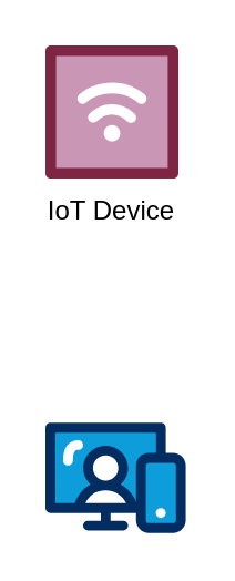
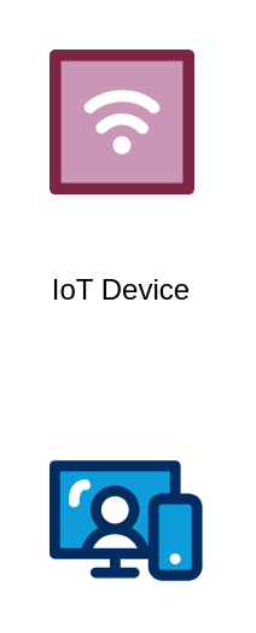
- <mxCell id="4" value="IoT Device" style="text;html=1;strokeColor=none;fillColor=none;align=center;verticalAlign=middle;whiteSpace=wrap;rounded=0;" vertex="1" parent="1"><mxGeometry x="20" y="80" width="60" height="30" as="geometry" /></mxCell>
+ <mxCell id="4" value="IoT Device" style="text;html=1;strokeColor=none;fillColor=none;align=center;verticalAlign=middle;whiteSpace=wrap;rounded=0;" vertex="1" parent="1"><mxGeometry x="20" y="105" width="60" height="30" as="geometry" /></mxCell>
